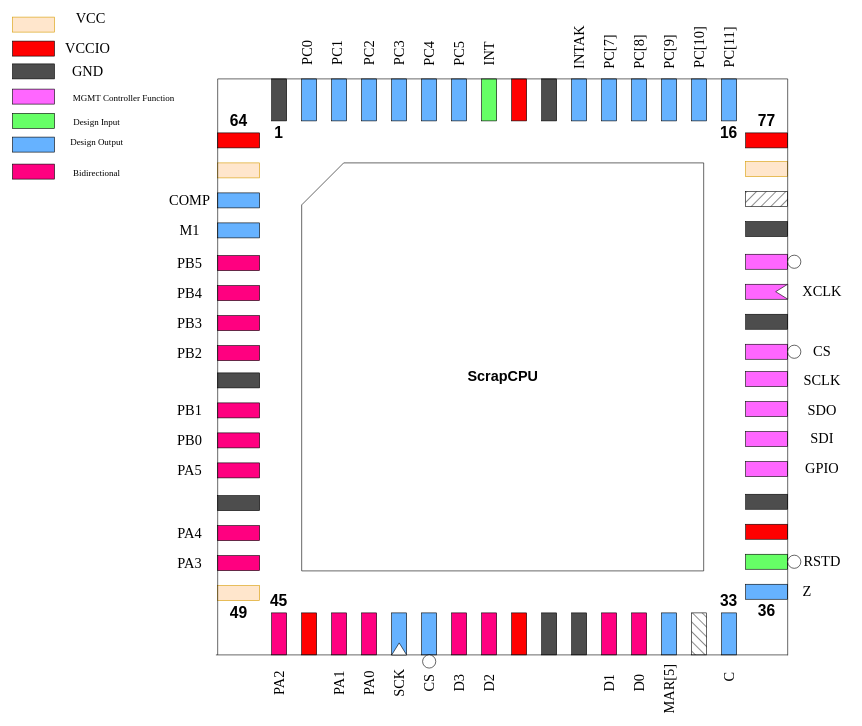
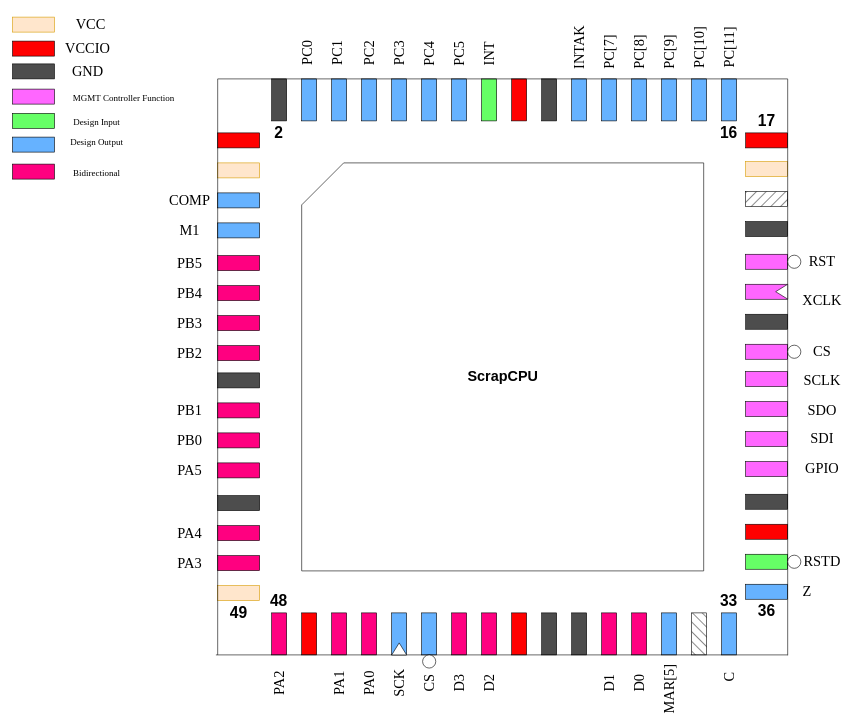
- <mxCell id="140" value="&lt;div&gt;&lt;font style=&quot;font-size: 24px;&quot;&gt;VCC&lt;/font&gt;&lt;/div&gt;" style="text;html=1;align=center;verticalAlign=middle;resizable=0;points=[];autosize=1;strokeColor=none;fillColor=none;fontFamily=Tahoma;" parent="1" vertex="1"><mxGeometry x="110" y="10.5" width="80" height="40" as="geometry" /></mxCell>
+ <mxCell id="140" value="&lt;div&gt;&lt;font style=&quot;font-size: 24px;&quot;&gt;VCC&lt;/font&gt;&lt;/div&gt;" style="text;html=1;align=center;verticalAlign=middle;resizable=0;points=[];autosize=1;strokeColor=none;fillColor=none;fontFamily=Tahoma;" parent="1" vertex="1"><mxGeometry x="110" y="20.5" width="80" height="40" as="geometry" /></mxCell>
- <mxCell id="76" value="&lt;font size=&quot;1&quot;&gt;&lt;b style=&quot;font-size: 26px;&quot;&gt;64&lt;/b&gt;&lt;/font&gt;" style="text;html=1;strokeColor=none;fillColor=none;align=center;verticalAlign=middle;whiteSpace=wrap;rounded=0;" parent="1" vertex="1"><mxGeometry x="376.96" y="181" width="40" height="40" as="geometry" /></mxCell>
- <mxCell id="78" value="&lt;font size=&quot;1&quot;&gt;&lt;b style=&quot;font-size: 26px;&quot;&gt;77&lt;/b&gt;&lt;/font&gt;" style="text;html=1;strokeColor=none;fillColor=none;align=center;verticalAlign=middle;whiteSpace=wrap;rounded=0;" parent="1" vertex="1"><mxGeometry x="1256.96" y="181" width="40" height="40" as="geometry" /></mxCell>
+ <mxCell id="78" value="&lt;font size=&quot;1&quot;&gt;&lt;b style=&quot;font-size: 26px;&quot;&gt;17&lt;/b&gt;&lt;/font&gt;" style="text;html=1;strokeColor=none;fillColor=none;align=center;verticalAlign=middle;whiteSpace=wrap;rounded=0;" parent="1" vertex="1"><mxGeometry x="1256.96" y="181" width="40" height="40" as="geometry" /></mxCell>
- <mxCell id="75" value="&lt;font size=&quot;1&quot;&gt;&lt;b&gt;&lt;font style=&quot;font-size: 26px;&quot;&gt;1&lt;/font&gt;&lt;/b&gt;&lt;/font&gt;" style="text;html=1;strokeColor=none;fillColor=none;align=center;verticalAlign=middle;whiteSpace=wrap;rounded=0;" parent="1" vertex="1"><mxGeometry x="449.46" y="201" width="30" height="40" as="geometry" /></mxCell>
+ <mxCell id="75" value="&lt;font size=&quot;1&quot;&gt;&lt;b&gt;&lt;font style=&quot;font-size: 26px;&quot;&gt;2&lt;/font&gt;&lt;/b&gt;&lt;/font&gt;" style="text;html=1;strokeColor=none;fillColor=none;align=center;verticalAlign=middle;whiteSpace=wrap;rounded=0;" parent="1" vertex="1"><mxGeometry x="449.46" y="201" width="30" height="40" as="geometry" /></mxCell>
+ <mxCell id="86" value="&lt;font style=&quot;font-size: 24px;&quot;&gt;RST&lt;/font&gt;" style="text;html=1;align=center;verticalAlign=middle;resizable=0;points=[];autosize=1;strokeColor=none;fillColor=none;fontFamily=Tahoma;" parent="1" vertex="1"><mxGeometry x="1333.92" y="415.75" width="70" height="40" as="geometry" /></mxCell>
- <mxCell id="87" value="&lt;div&gt;&lt;font style=&quot;font-size: 24px;&quot;&gt;XCLK&lt;/font&gt;&lt;/div&gt;" style="text;html=1;align=center;verticalAlign=middle;resizable=0;points=[];autosize=1;strokeColor=none;fillColor=none;fontFamily=Tahoma;" parent="1" vertex="1"><mxGeometry x="1323.92" y="465.62" width="90" height="40" as="geometry" /></mxCell>
+ <mxCell id="87" value="&lt;div&gt;&lt;font style=&quot;font-size: 24px;&quot;&gt;XCLK&lt;/font&gt;&lt;/div&gt;" style="text;html=1;align=center;verticalAlign=middle;resizable=0;points=[];autosize=1;strokeColor=none;fillColor=none;fontFamily=Tahoma;" parent="1" vertex="1"><mxGeometry x="1323.92" y="480.62" width="90" height="40" as="geometry" /></mxCell>
- <mxCell id="81" value="&lt;font size=&quot;1&quot;&gt;&lt;b style=&quot;font-size: 26px;&quot;&gt;45&lt;/b&gt;&lt;/font&gt;" style="text;html=1;strokeColor=none;fillColor=none;align=center;verticalAlign=middle;whiteSpace=wrap;rounded=0;" parent="1" vertex="1"><mxGeometry x="444.46" y="981" width="40" height="40" as="geometry" /></mxCell>
+ <mxCell id="81" value="&lt;font size=&quot;1&quot;&gt;&lt;b style=&quot;font-size: 26px;&quot;&gt;48&lt;/b&gt;&lt;/font&gt;" style="text;html=1;strokeColor=none;fillColor=none;align=center;verticalAlign=middle;whiteSpace=wrap;rounded=0;" parent="1" vertex="1"><mxGeometry x="444.46" y="981" width="40" height="40" as="geometry" /></mxCell>
